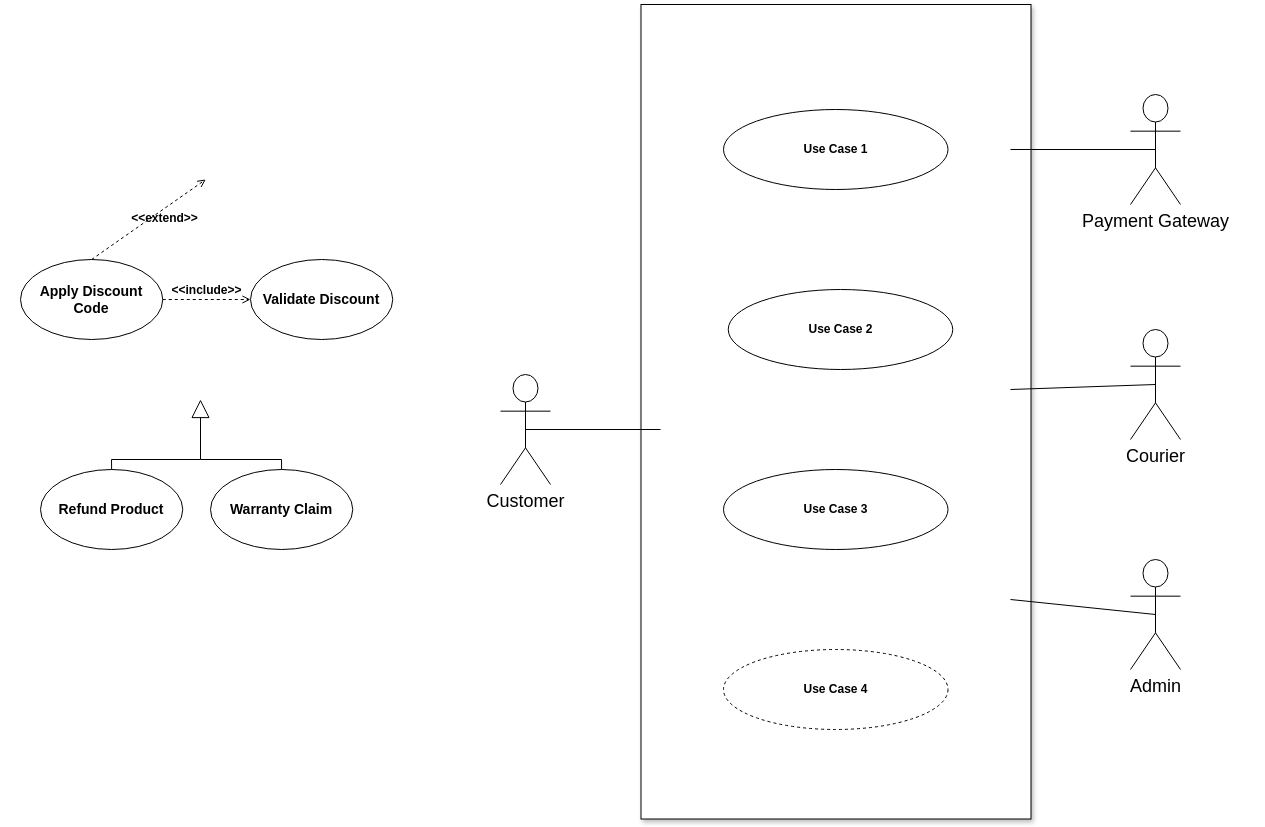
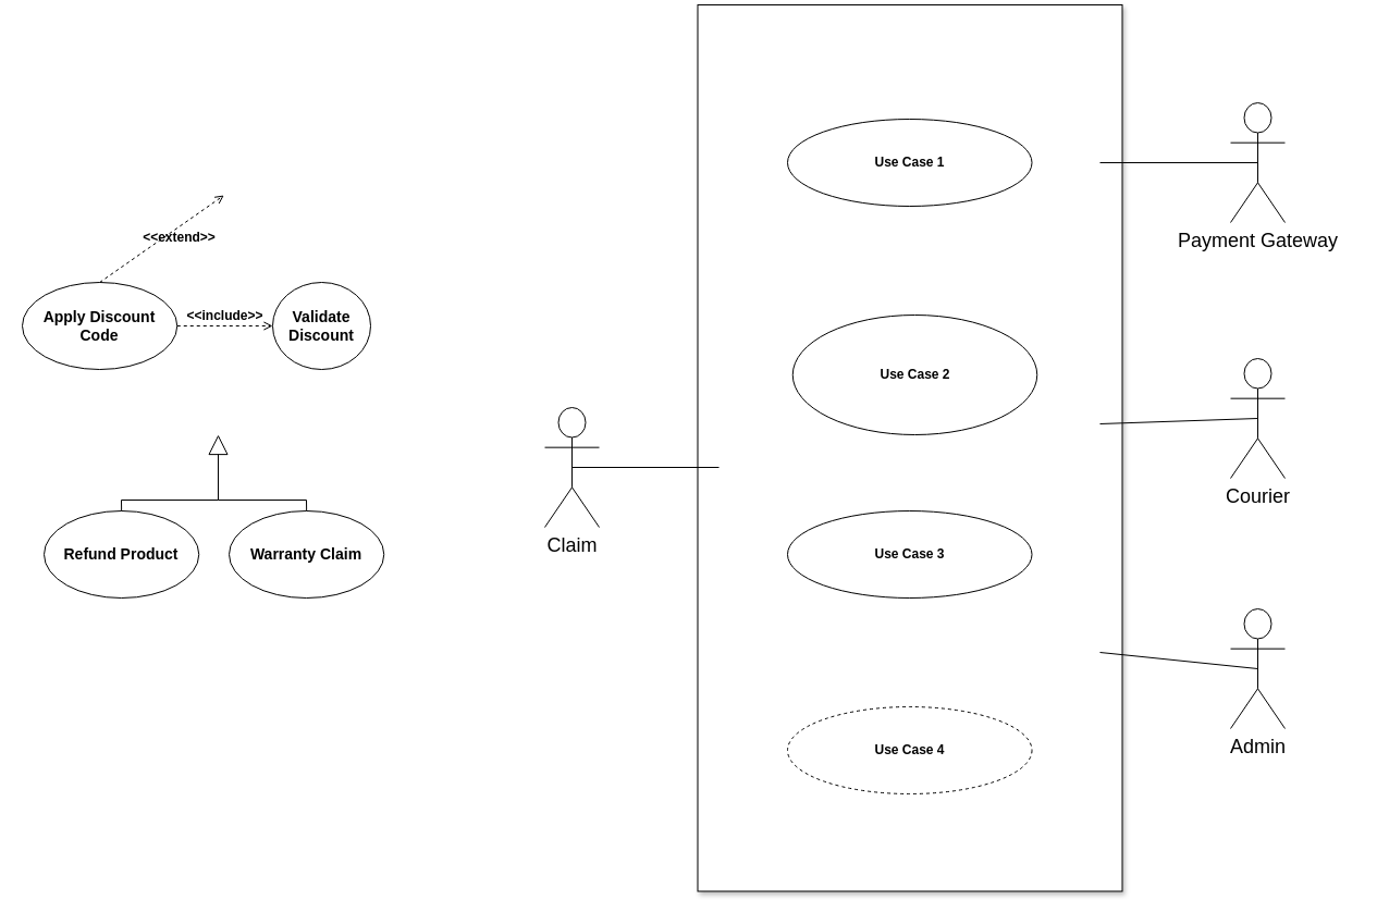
- <mxCell id="14" value="&lt;font style=&quot;font-size: 14px;&quot;&gt;&lt;strong&gt;Validate Discount&lt;/strong&gt;&lt;/font&gt;" style="ellipse;whiteSpace=wrap;html=1;" parent="1" vertex="1"><mxGeometry x="250" y="185" width="142.25" height="80" as="geometry" /></mxCell>
+ <mxCell id="14" value="&lt;font style=&quot;font-size: 14px;&quot;&gt;&lt;strong&gt;Validate Discount&lt;/strong&gt;&lt;/font&gt;" style="ellipse;whiteSpace=wrap;html=1;" parent="1" vertex="1"><mxGeometry x="250" y="185" width="90" height="80" as="geometry" /></mxCell>
- <mxCell id="23" value="&lt;b&gt;Use Case 2&lt;br&gt;&lt;/b&gt;" style="ellipse;whiteSpace=wrap;html=1;" vertex="1" parent="1"><mxGeometry x="727.75" y="215" width="224.5" height="80" as="geometry" /></mxCell>
+ <mxCell id="23" value="&lt;b&gt;Use Case 2&lt;br&gt;&lt;/b&gt;" style="ellipse;whiteSpace=wrap;html=1;" vertex="1" parent="1"><mxGeometry x="727.75" y="215" width="224.5" height="110" as="geometry" /></mxCell>
- <mxCell id="4" value="&lt;font style=&quot;font-size: 18px;&quot;&gt;Customer&lt;/font&gt;" style="shape=umlActor;verticalLabelPosition=bottom;verticalAlign=top;html=1;outlineConnect=0;" parent="1" vertex="1"><mxGeometry x="500" y="300" width="50" height="110" as="geometry" /></mxCell>
+ <mxCell id="4" value="&lt;font style=&quot;font-size: 18px;&quot;&gt;Claim&lt;/font&gt;" style="shape=umlActor;verticalLabelPosition=bottom;verticalAlign=top;html=1;outlineConnect=0;" parent="1" vertex="1"><mxGeometry x="500" y="300" width="50" height="110" as="geometry" /></mxCell>
